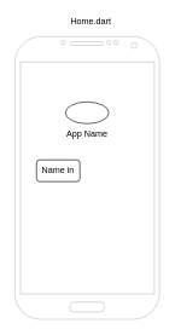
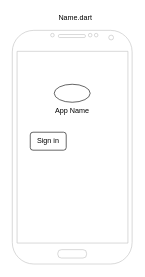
- <mxCell id="3" value="Home.dart&lt;br&gt;" style="text;html=1;resizable=0;autosize=1;align=center;verticalAlign=middle;points=[];fillColor=none;strokeColor=none;rounded=0;" vertex="1" parent="1"><mxGeometry x="90" y="20" width="70" height="20" as="geometry" /></mxCell>
+ <mxCell id="3" value="Name.dart&lt;br&gt;" style="text;html=1;resizable=0;autosize=1;align=center;verticalAlign=middle;points=[];fillColor=none;strokeColor=none;rounded=0;" vertex="1" parent="1"><mxGeometry x="90" y="20" width="70" height="20" as="geometry" /></mxCell>
- <mxCell id="6" value="Name in&lt;br&gt;" style="rounded=1;whiteSpace=wrap;html=1;" vertex="1" parent="1"><mxGeometry x="50" y="220" width="60" height="30" as="geometry" /></mxCell>
+ <mxCell id="6" value="Sign in&lt;br&gt;" style="rounded=1;whiteSpace=wrap;html=1;" vertex="1" parent="1"><mxGeometry x="50" y="220" width="60" height="30" as="geometry" /></mxCell>
